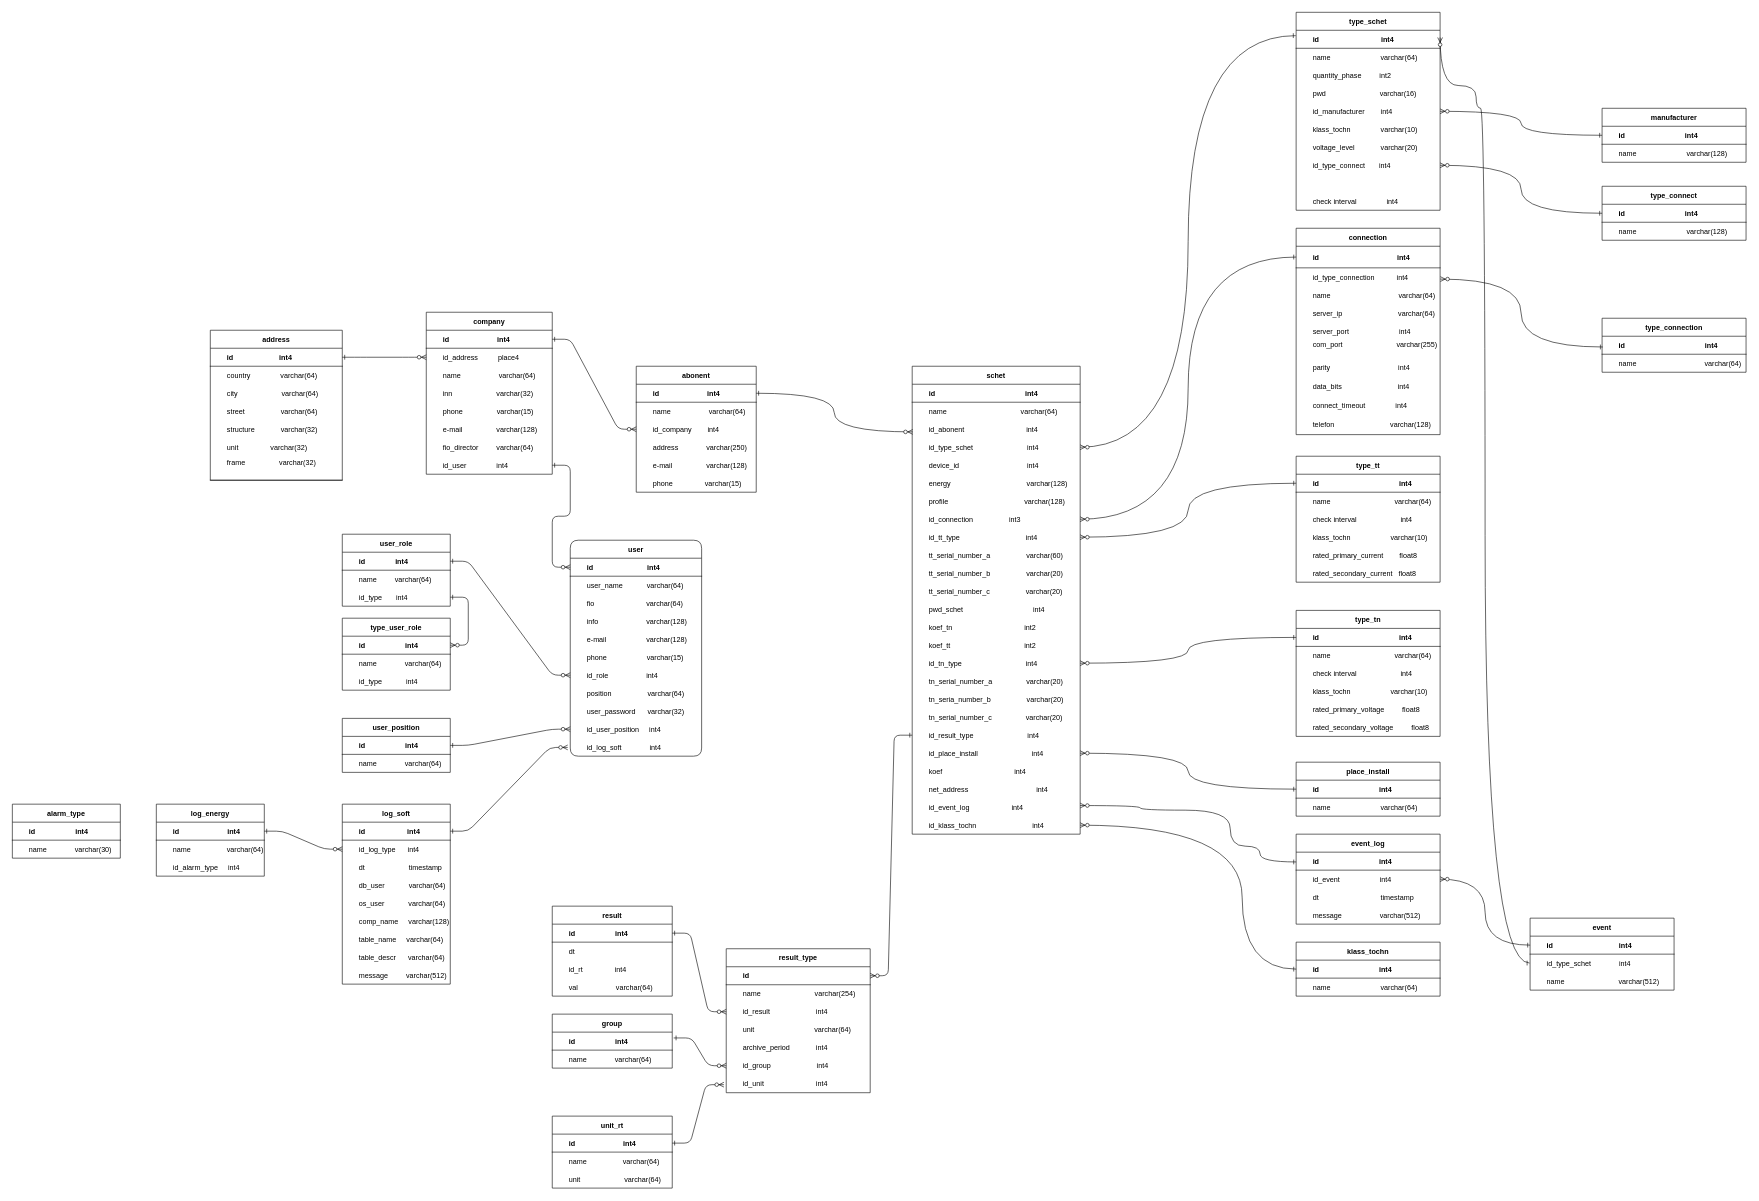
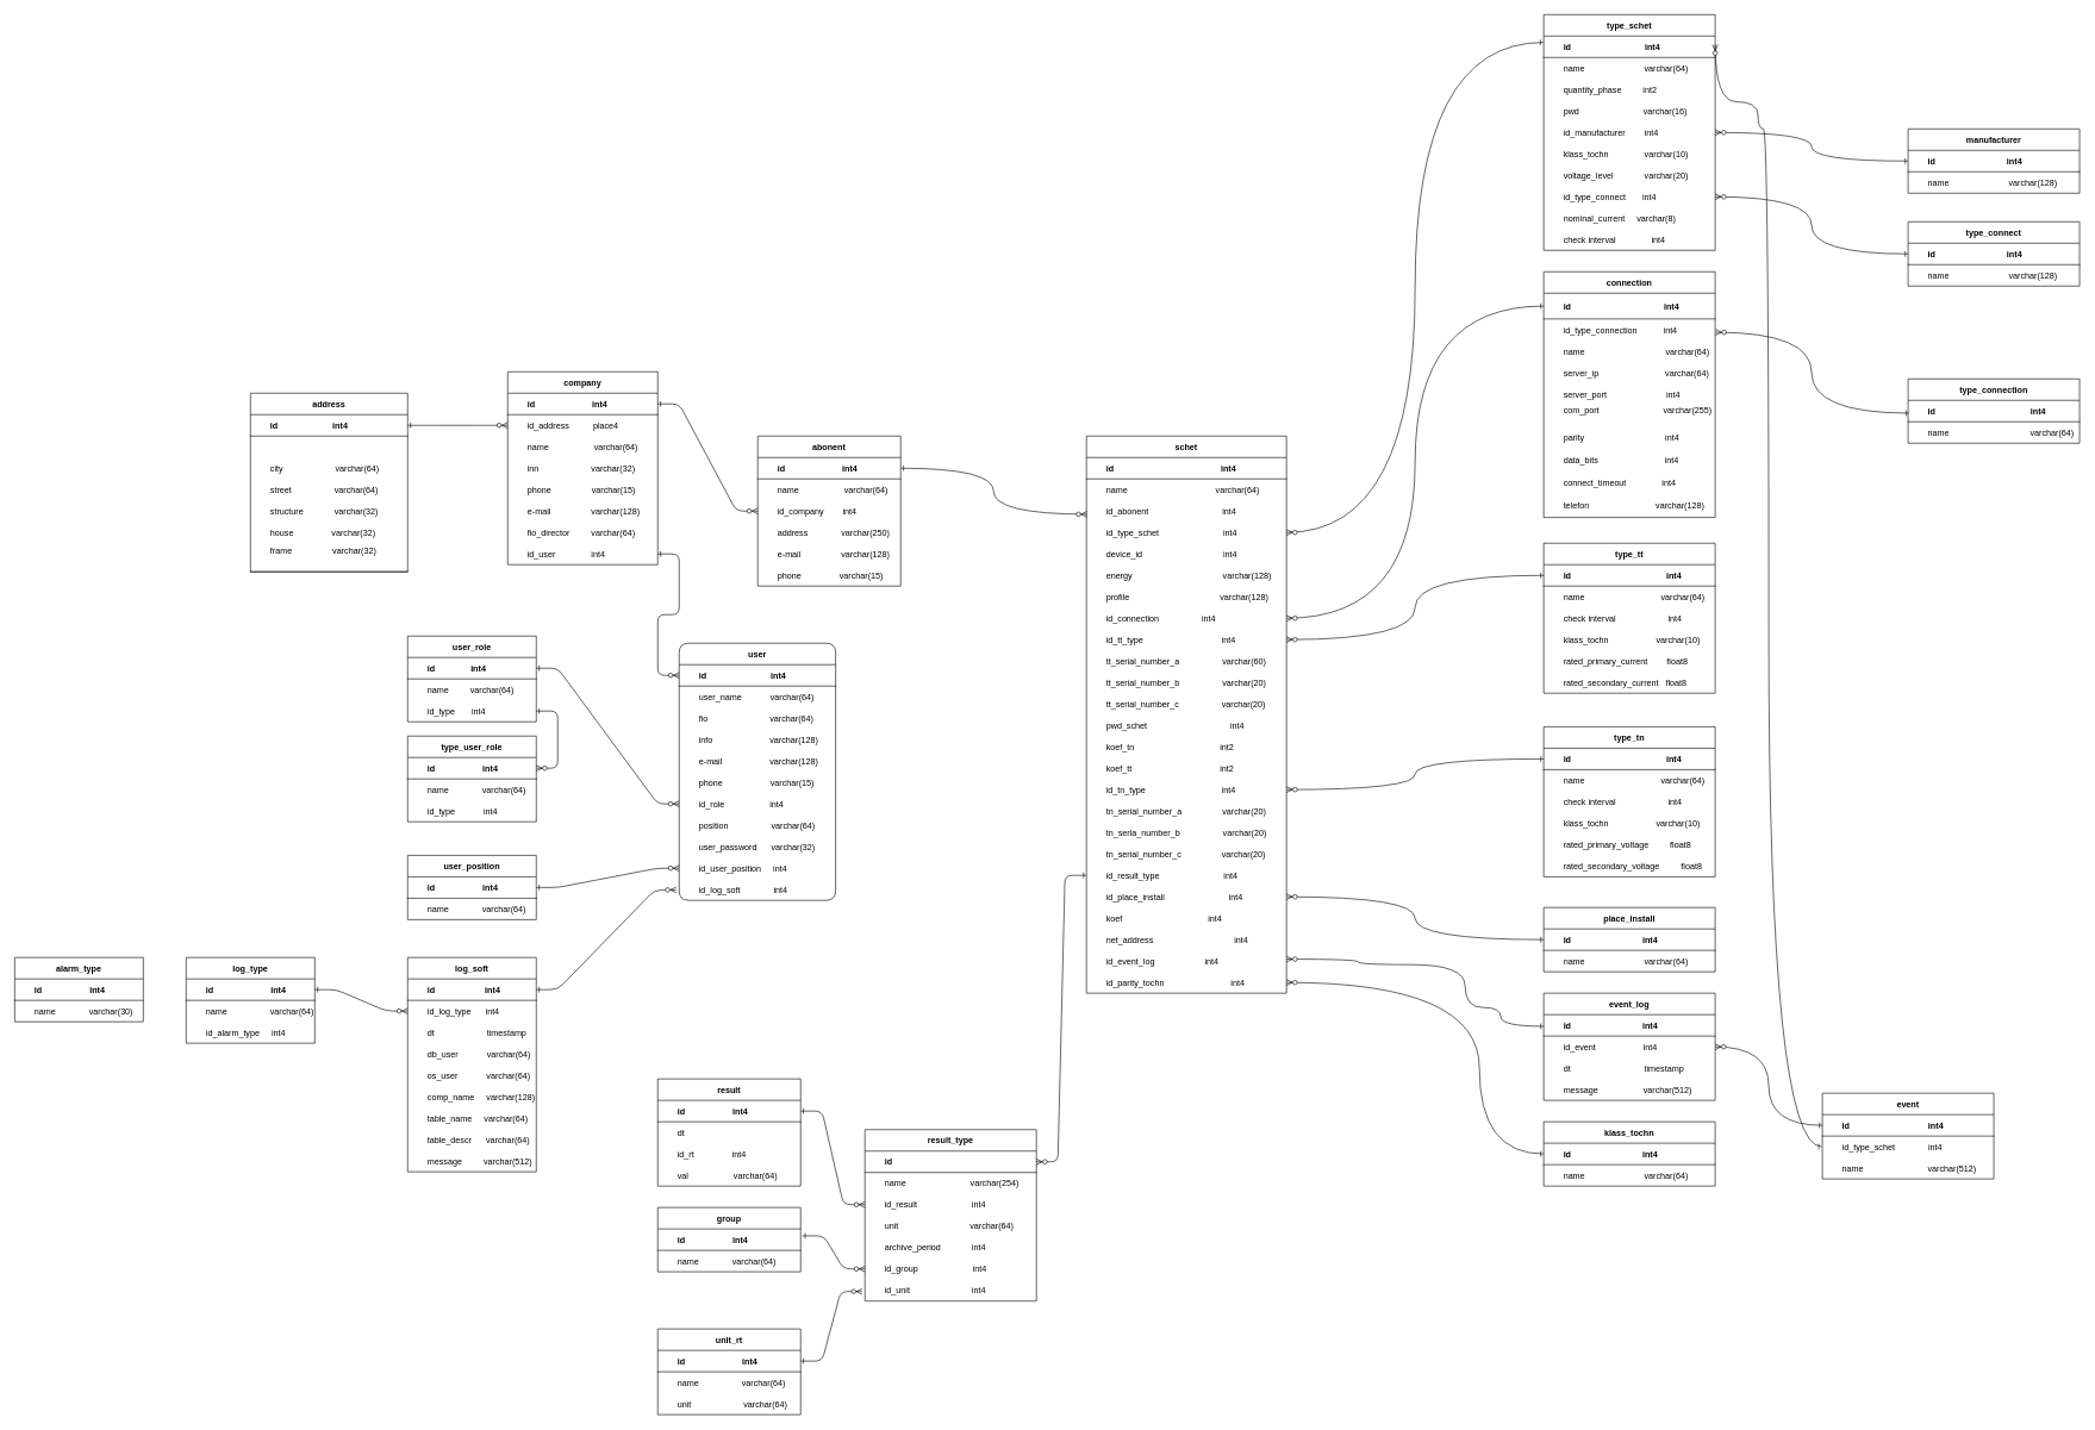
+ <mxCell id="291" value="nominal_current     varchar(8)" style="shape=partialRectangle;overflow=hidden;connectable=0;fillColor=none;top=0;left=0;bottom=0;right=0;align=left;spacingLeft=6;" parent="289" vertex="1"><mxGeometry x="20" width="220" height="30" as="geometry"><mxRectangle width="220" height="30" as="alternateBounds" /></mxGeometry></mxCell>
- <mxCell id="69" value="country               varchar(64)" style="shape=partialRectangle;overflow=hidden;connectable=0;fillColor=none;top=0;left=0;bottom=0;right=0;align=left;spacingLeft=6;" parent="67" vertex="1"><mxGeometry x="20" width="200" height="30" as="geometry"><mxRectangle width="200" height="30" as="alternateBounds" /></mxGeometry></mxCell>
- <mxCell id="81" value="unit                varchar(32)" style="shape=partialRectangle;overflow=hidden;connectable=0;fillColor=none;top=0;left=0;bottom=0;right=0;align=left;spacingLeft=6;" parent="79" vertex="1"><mxGeometry x="20" width="200" height="30" as="geometry"><mxRectangle width="200" height="30" as="alternateBounds" /></mxGeometry></mxCell>
+ <mxCell id="81" value="house                varchar(32)" style="shape=partialRectangle;overflow=hidden;connectable=0;fillColor=none;top=0;left=0;bottom=0;right=0;align=left;spacingLeft=6;" parent="79" vertex="1"><mxGeometry x="20" width="200" height="30" as="geometry"><mxRectangle width="200" height="30" as="alternateBounds" /></mxGeometry></mxCell>
- <mxCell id="131" value="id_connection                  int3" style="shape=partialRectangle;overflow=hidden;connectable=0;fillColor=none;top=0;left=0;bottom=0;right=0;align=left;spacingLeft=6;" parent="129" vertex="1"><mxGeometry x="20" width="260" height="30" as="geometry"><mxRectangle width="260" height="30" as="alternateBounds" /></mxGeometry></mxCell>
+ <mxCell id="131" value="id_connection                  int4" style="shape=partialRectangle;overflow=hidden;connectable=0;fillColor=none;top=0;left=0;bottom=0;right=0;align=left;spacingLeft=6;" parent="129" vertex="1"><mxGeometry x="20" width="260" height="30" as="geometry"><mxRectangle width="260" height="30" as="alternateBounds" /></mxGeometry></mxCell>
- <mxCell id="462" value="log_energy" style="shape=table;startSize=30;container=1;collapsible=1;childLayout=tableLayout;fixedRows=1;rowLines=0;fontStyle=1;align=center;resizeLast=1;columnLines=0;" parent="1" vertex="1"><mxGeometry x="260" y="1340" width="180" height="120" as="geometry" /></mxCell>
+ <mxCell id="462" value="log_type" style="shape=table;startSize=30;container=1;collapsible=1;childLayout=tableLayout;fixedRows=1;rowLines=0;fontStyle=1;align=center;resizeLast=1;columnLines=0;" parent="1" vertex="1"><mxGeometry x="260" y="1340" width="180" height="120" as="geometry" /></mxCell>
- <mxCell id="182" value="id_klass_tochn                            int4" style="shape=partialRectangle;overflow=hidden;connectable=0;fillColor=none;top=0;left=0;bottom=0;right=0;align=left;spacingLeft=6;" parent="180" vertex="1"><mxGeometry x="20" width="260" height="30" as="geometry"><mxRectangle width="260" height="30" as="alternateBounds" /></mxGeometry></mxCell>
+ <mxCell id="182" value="id_parity_tochn                            int4" style="shape=partialRectangle;overflow=hidden;connectable=0;fillColor=none;top=0;left=0;bottom=0;right=0;align=left;spacingLeft=6;" parent="180" vertex="1"><mxGeometry x="20" width="260" height="30" as="geometry"><mxRectangle width="260" height="30" as="alternateBounds" /></mxGeometry></mxCell>
